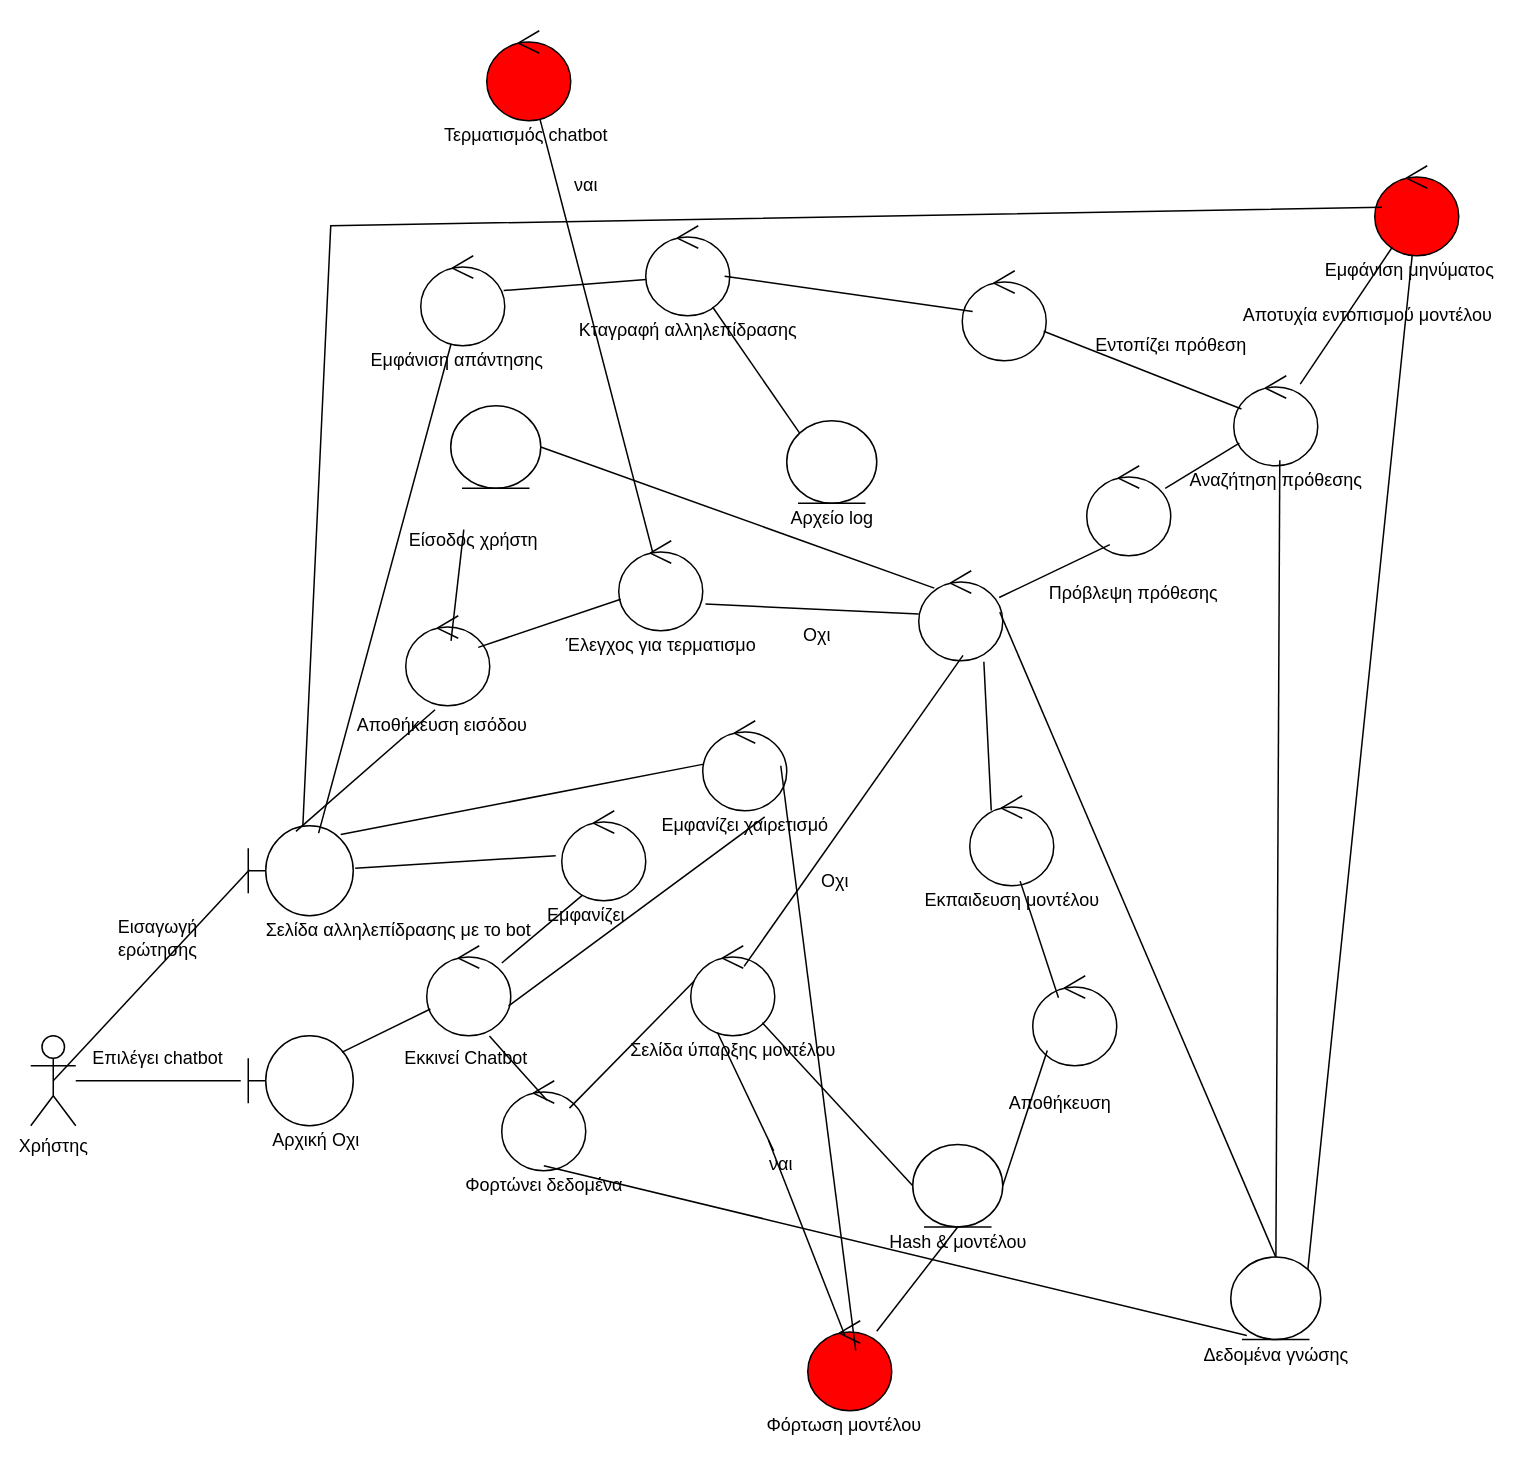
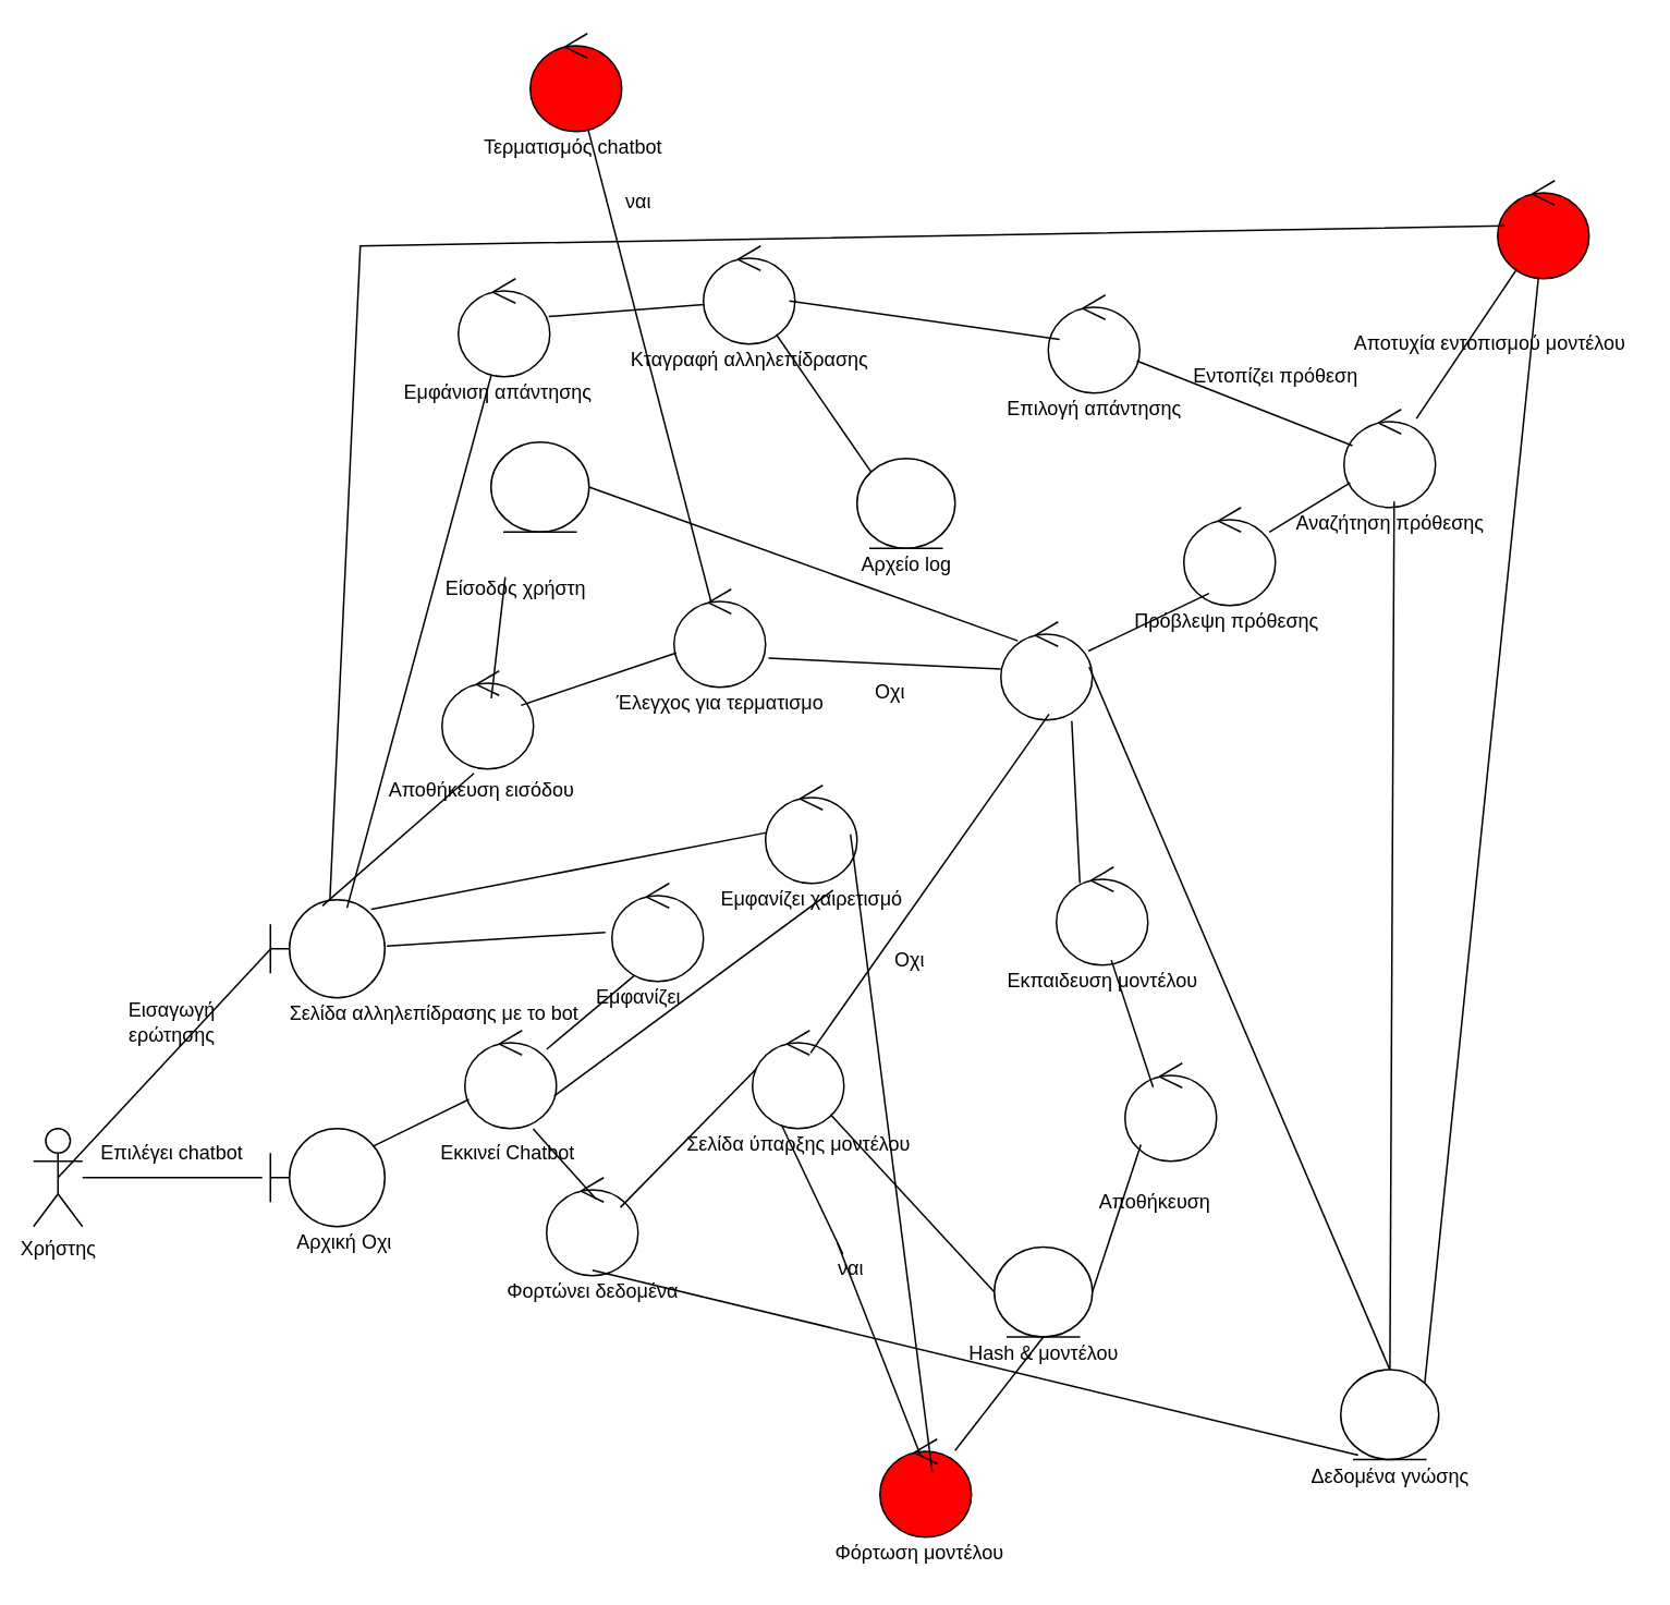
- <mxCell id="80" value="&lt;span style=&quot;font-weight: 400;&quot;&gt;Εμφάνιση μηνύματος&lt;/span&gt;" style="text;align=center;fontStyle=1;verticalAlign=middle;spacingLeft=3;spacingRight=3;strokeColor=none;rotatable=0;points=[[0,0.5],[1,0.5]];portConstraint=eastwest;html=1;" parent="1" vertex="1"><mxGeometry x="878" y="170" width="122" height="20" as="geometry" /></mxCell>
+ <mxCell id="64" value="&lt;span style=&quot;font-weight: 400;&quot;&gt;Επιλογή απάντησης&lt;/span&gt;" style="text;align=center;fontStyle=1;verticalAlign=middle;spacingLeft=3;spacingRight=3;strokeColor=none;rotatable=0;points=[[0,0.5],[1,0.5]];portConstraint=eastwest;html=1;" parent="1" vertex="1"><mxGeometry x="619" y="240" width="100" height="20" as="geometry" /></mxCell>
- <mxCell id="58" value="&lt;span style=&quot;font-weight: 400;&quot;&gt;Πρόβλεψη πρόθεσης&lt;/span&gt;" style="text;align=center;fontStyle=1;verticalAlign=middle;spacingLeft=3;spacingRight=3;strokeColor=none;rotatable=0;points=[[0,0.5],[1,0.5]];portConstraint=eastwest;html=1;" parent="1" vertex="1"><mxGeometry x="705" y="385" width="100" height="20" as="geometry" /></mxCell>
+ <mxCell id="58" value="&lt;span style=&quot;font-weight: 400;&quot;&gt;Πρόβλεψη πρόθεσης&lt;/span&gt;" style="text;align=center;fontStyle=1;verticalAlign=middle;spacingLeft=3;spacingRight=3;strokeColor=none;rotatable=0;points=[[0,0.5],[1,0.5]];portConstraint=eastwest;html=1;" parent="1" vertex="1"><mxGeometry x="700" y="370" width="100" height="20" as="geometry" /></mxCell>
